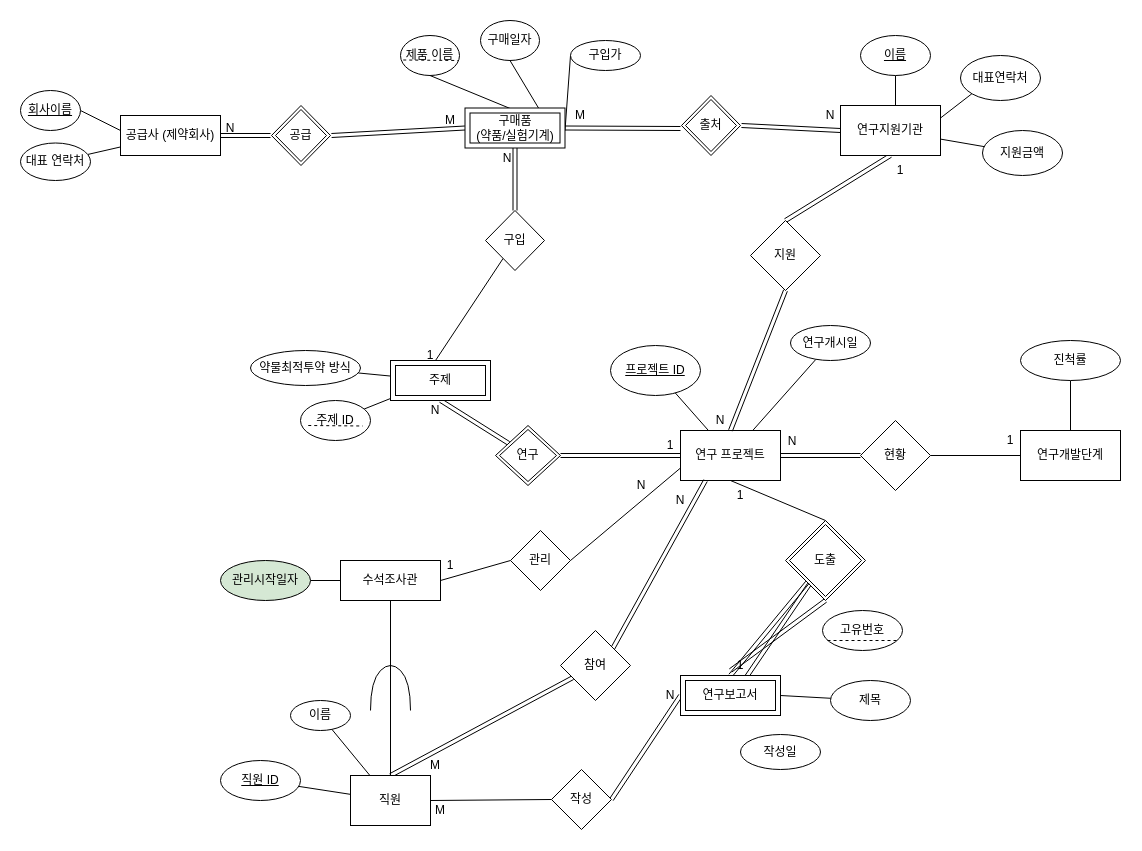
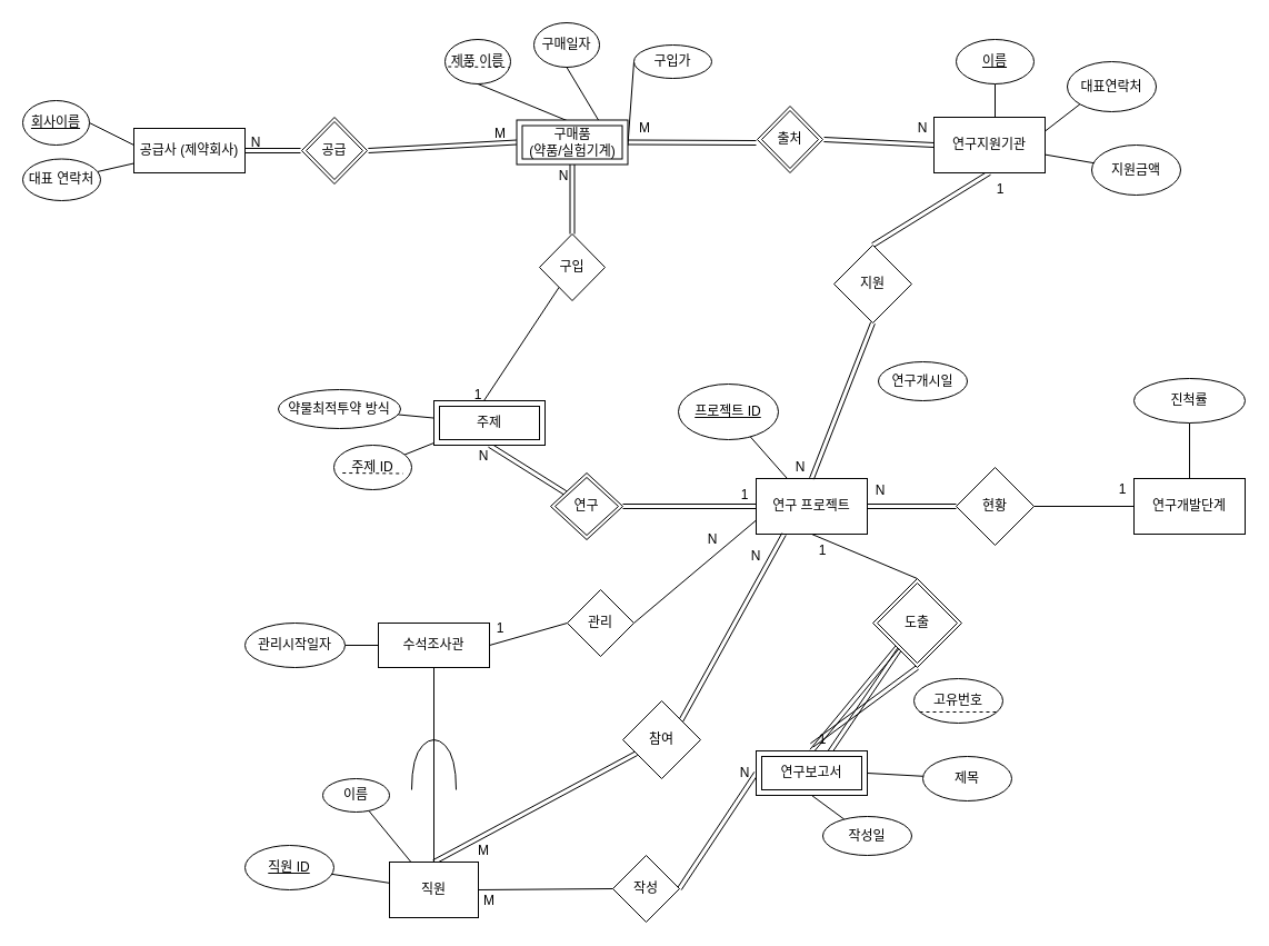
- <mxCell id="7" value="" style="edgeStyle=none;rounded=0;orthogonalLoop=1;jettySize=auto;html=1;endArrow=none;endFill=0;" parent="1" source="8" target="49" edge="1"><mxGeometry relative="1" as="geometry" /></mxCell>
- <mxCell id="92" value="관리시작일자" style="ellipse;whiteSpace=wrap;html=1;rounded=0;shadow=0;glass=0;comic=0;sketch=0;fillStyle=auto;fillColor=#d5e8d4;" parent="1" vertex="1"><mxGeometry x="220" y="560" width="90" height="40" as="geometry" /></mxCell>
+ <mxCell id="92" value="관리시작일자" style="ellipse;whiteSpace=wrap;html=1;rounded=0;shadow=0;glass=0;comic=0;sketch=0;fillStyle=auto;" parent="1" vertex="1"><mxGeometry x="220" y="560" width="90" height="40" as="geometry" /></mxCell>
+ <mxCell id="16" value="" style="edgeStyle=none;rounded=0;orthogonalLoop=1;jettySize=auto;html=1;endArrow=none;endFill=0;exitX=0.5;exitY=1;exitDx=0;exitDy=0;" parent="1" source="82" target="22" edge="1"><mxGeometry relative="1" as="geometry"><mxPoint x="752.044" y="720" as="sourcePoint" /></mxGeometry></mxCell>
